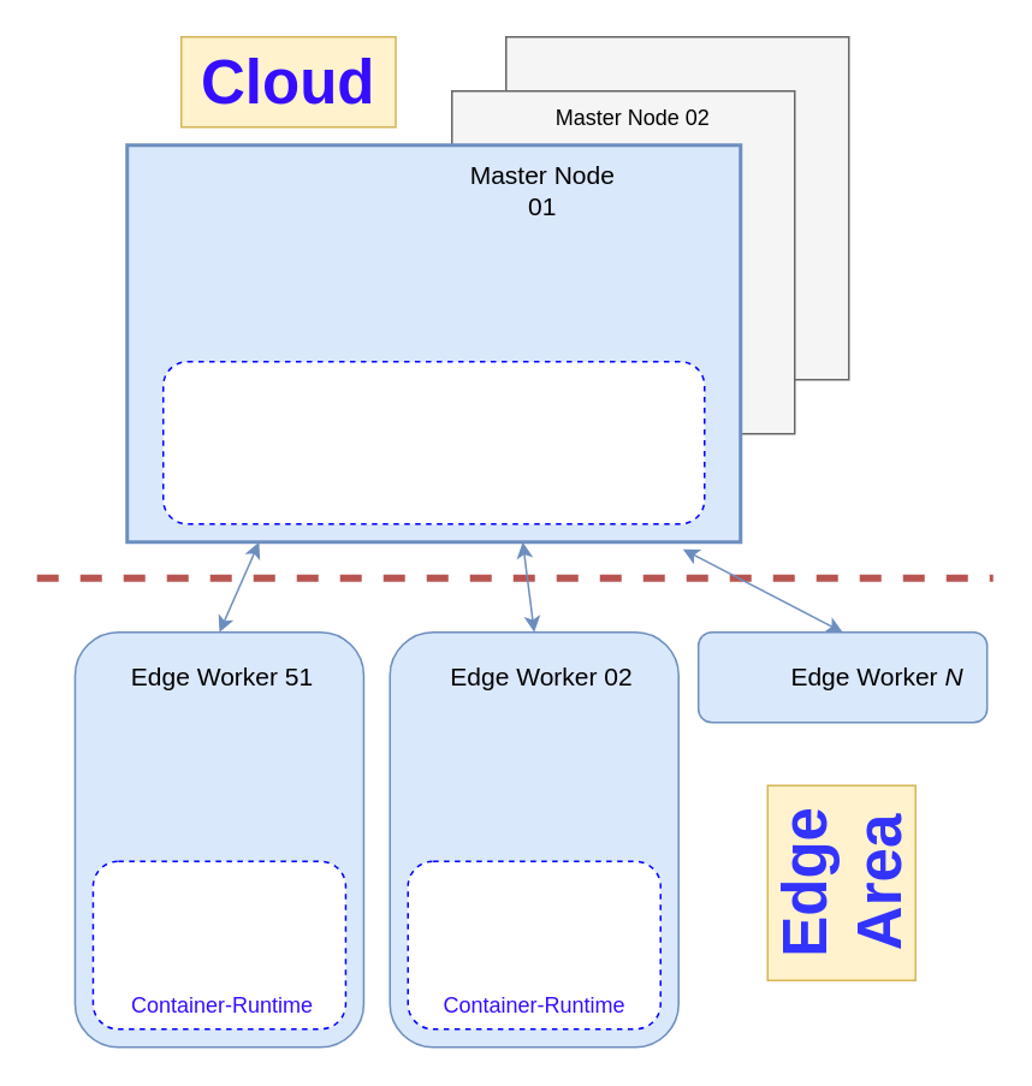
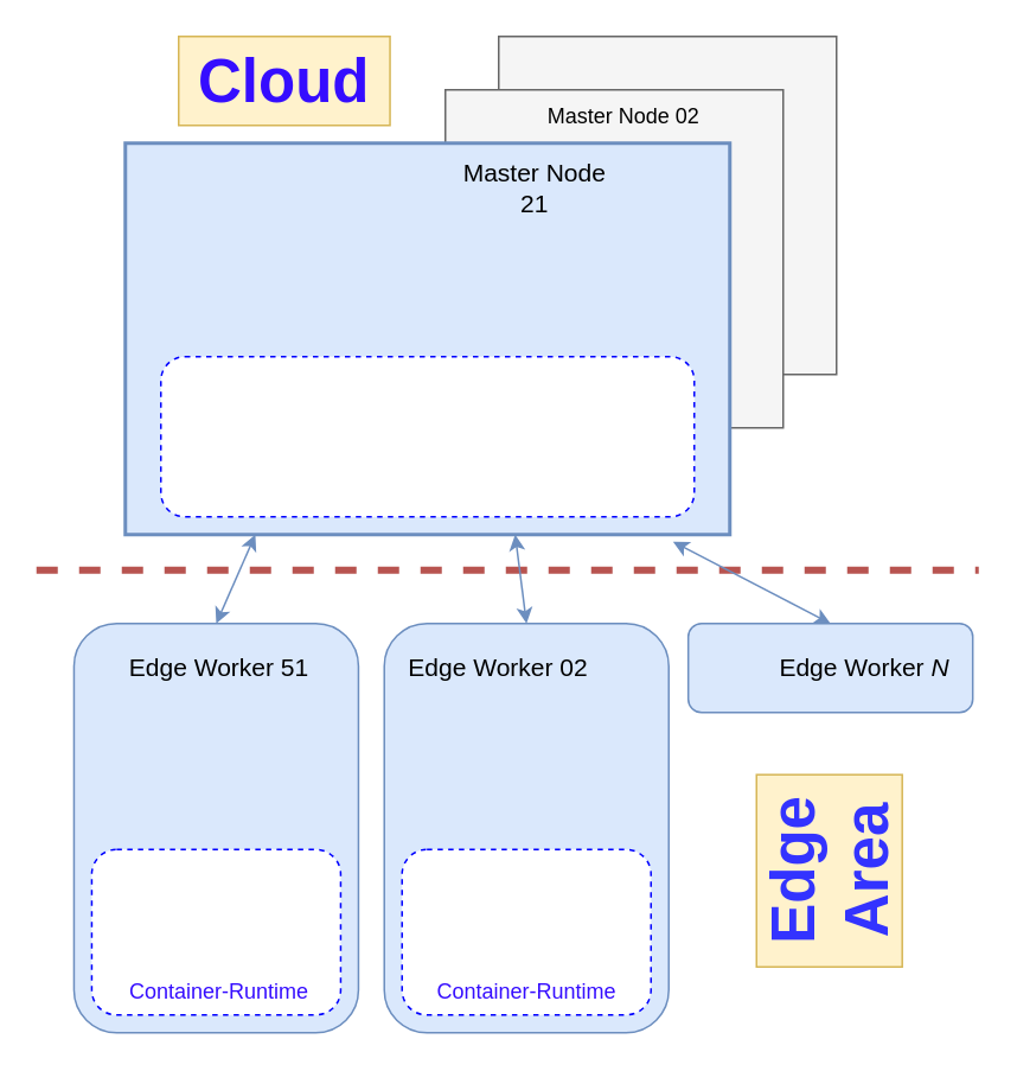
- <mxCell id="8" value="Master Node 01" style="text;html=1;strokeColor=none;fillColor=none;align=center;verticalAlign=middle;whiteSpace=wrap;rounded=0;fontSize=14;" parent="1" vertex="1"><mxGeometry x="250" y="90" width="101" height="30" as="geometry" /></mxCell>
+ <mxCell id="8" value="Master Node 21" style="text;html=1;strokeColor=none;fillColor=none;align=center;verticalAlign=middle;whiteSpace=wrap;rounded=0;fontSize=14;" parent="1" vertex="1"><mxGeometry x="250" y="90" width="101" height="30" as="geometry" /></mxCell>
- <mxCell id="26" value="Edge Worker 02" style="text;html=1;strokeColor=none;fillColor=none;align=center;verticalAlign=middle;whiteSpace=wrap;rounded=0;fontSize=14;" parent="1" vertex="1"><mxGeometry x="240.15" y="360" width="119.85" height="30" as="geometry" /></mxCell>
+ <mxCell id="26" value="Edge Worker 02" style="text;html=1;strokeColor=none;fillColor=none;align=center;verticalAlign=middle;whiteSpace=wrap;rounded=0;fontSize=14;" parent="1" vertex="1"><mxGeometry x="220.15" y="360" width="119.85" height="30" as="geometry" /></mxCell>
